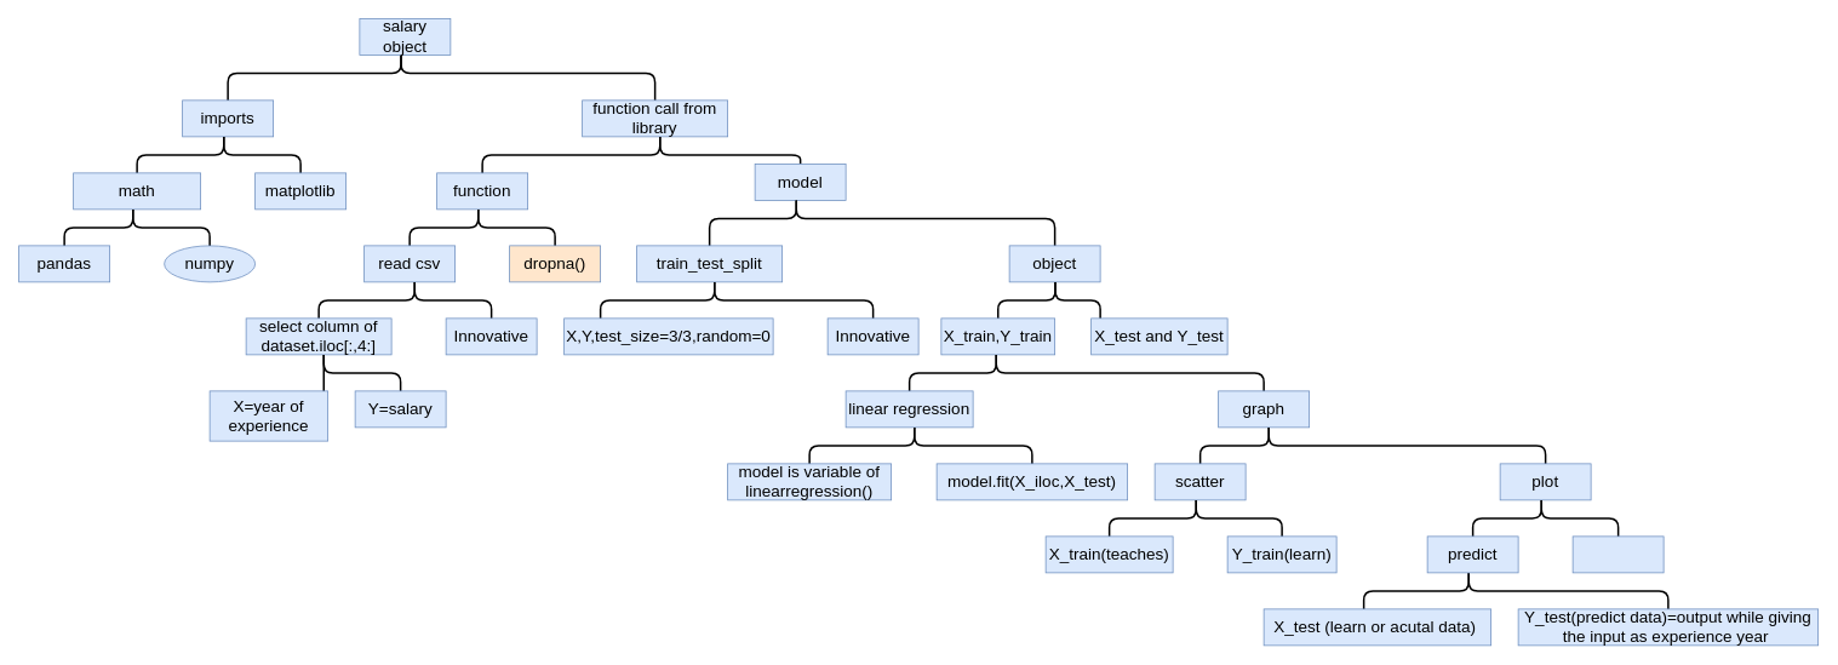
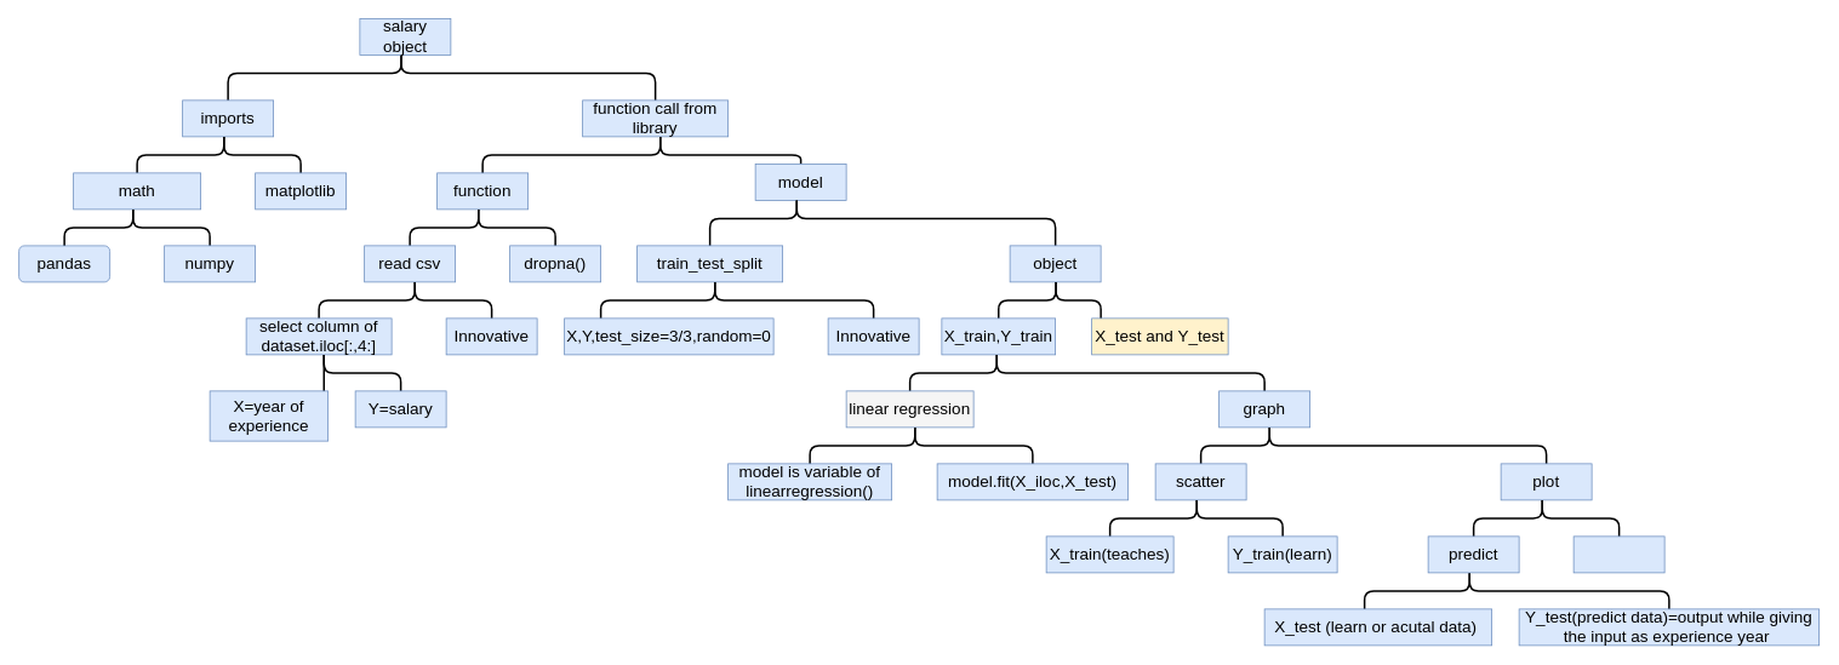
- <mxCell id="13" value="&lt;span style=&quot;font-size: 18px&quot;&gt;pandas&lt;/span&gt;" style="whiteSpace=wrap;html=1;align=center;verticalAlign=middle;container=1;recursiveResize=0;treeFolding=1;fillColor=#dae8fc;strokeColor=#6c8ebf;" parent="1" vertex="1"><mxGeometry y="270" width="100" height="40" as="geometry" x="20" /></mxCell>
+ <mxCell id="13" value="&lt;span style=&quot;font-size: 18px&quot;&gt;pandas&lt;/span&gt;" style="whiteSpace=wrap;html=1;align=center;verticalAlign=middle;container=1;recursiveResize=0;treeFolding=1;fillColor=#dae8fc;strokeColor=#6c8ebf;rounded=1;" parent="1" vertex="1"><mxGeometry y="270" width="100" height="40" as="geometry" x="20" /></mxCell>
- <mxCell id="14" value="&lt;span style=&quot;font-size: 18px&quot;&gt;numpy&lt;/span&gt;" style="ellipse;whiteSpace=wrap;html=1;align=center;verticalAlign=middle;container=1;recursiveResize=0;treeFolding=1;fillColor=#dae8fc;strokeColor=#6c8ebf;" parent="1" vertex="1"><mxGeometry x="180" y="270" width="100" height="40" as="geometry" /></mxCell>
+ <mxCell id="14" value="&lt;span style=&quot;font-size: 18px&quot;&gt;numpy&lt;/span&gt;" style="whiteSpace=wrap;html=1;align=center;verticalAlign=middle;container=1;recursiveResize=0;treeFolding=1;fillColor=#dae8fc;strokeColor=#6c8ebf;" parent="1" vertex="1"><mxGeometry x="180" y="270" width="100" height="40" as="geometry" /></mxCell>
- <mxCell id="22" value="&lt;span style=&quot;font-size: 18px&quot;&gt;dropna()&lt;/span&gt;" style="whiteSpace=wrap;html=1;align=center;verticalAlign=middle;container=1;recursiveResize=0;treeFolding=1;fillColor=#ffe6cc;strokeColor=#6c8ebf;" parent="1" vertex="1"><mxGeometry x="560" y="270" width="100" height="40" as="geometry" /></mxCell>
+ <mxCell id="22" value="&lt;span style=&quot;font-size: 18px&quot;&gt;dropna()&lt;/span&gt;" style="whiteSpace=wrap;html=1;align=center;verticalAlign=middle;container=1;recursiveResize=0;treeFolding=1;fillColor=#dae8fc;strokeColor=#6c8ebf;" parent="1" vertex="1"><mxGeometry x="560" y="270" width="100" height="40" as="geometry" /></mxCell>
- <mxCell id="42" value="&lt;span style=&quot;font-size: 18px&quot;&gt;X_test and Y_test&lt;/span&gt;" style="whiteSpace=wrap;html=1;align=center;verticalAlign=middle;container=1;recursiveResize=0;treeFolding=1;fillColor=#dae8fc;strokeColor=#6c8ebf;" parent="1" vertex="1"><mxGeometry x="1200" y="350" width="150" height="40" as="geometry" /></mxCell>
+ <mxCell id="42" value="&lt;span style=&quot;font-size: 18px&quot;&gt;X_test and Y_test&lt;/span&gt;" style="whiteSpace=wrap;html=1;align=center;verticalAlign=middle;container=1;recursiveResize=0;treeFolding=1;fillColor=#fff2cc;strokeColor=#6c8ebf;" parent="1" vertex="1"><mxGeometry x="1200" y="350" width="150" height="40" as="geometry" /></mxCell>
- <mxCell id="45" value="&lt;span style=&quot;font-size: 18px&quot;&gt;linear regression&lt;/span&gt;" style="whiteSpace=wrap;html=1;align=center;verticalAlign=middle;container=1;recursiveResize=0;treeFolding=1;fillColor=#dae8fc;strokeColor=#6c8ebf;" parent="1" vertex="1"><mxGeometry x="930" y="430" width="140" height="40" as="geometry" /></mxCell>
+ <mxCell id="45" value="&lt;span style=&quot;font-size: 18px&quot;&gt;linear regression&lt;/span&gt;" style="whiteSpace=wrap;html=1;align=center;verticalAlign=middle;container=1;recursiveResize=0;treeFolding=1;fillColor=#f5f5f5;strokeColor=#6c8ebf;" parent="1" vertex="1"><mxGeometry x="930" y="430" width="140" height="40" as="geometry" /></mxCell>
